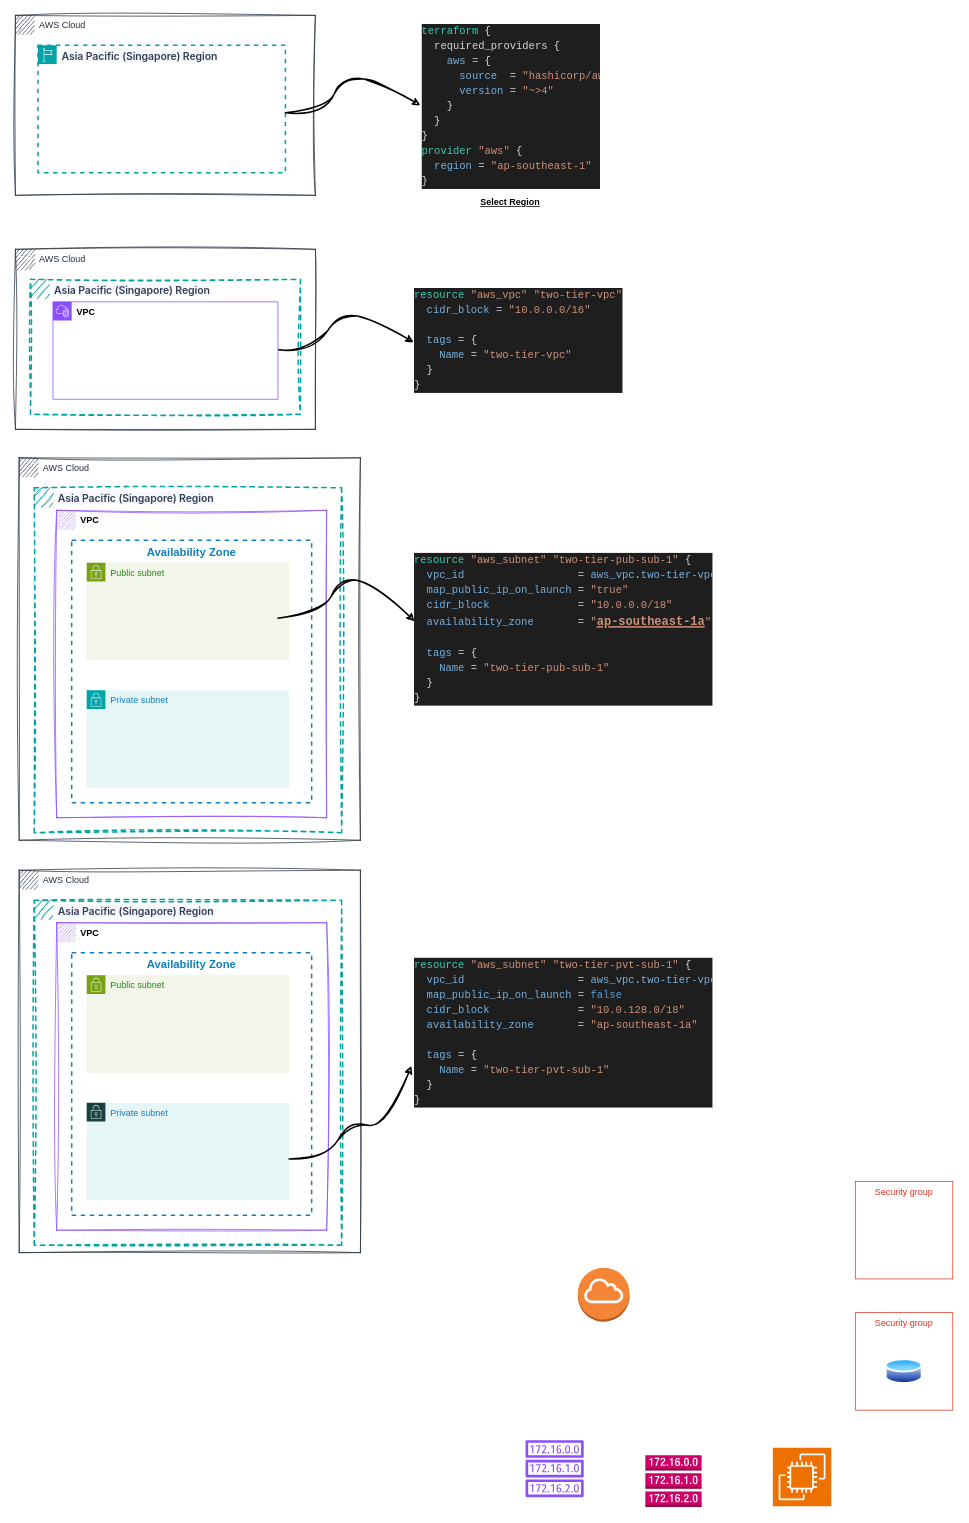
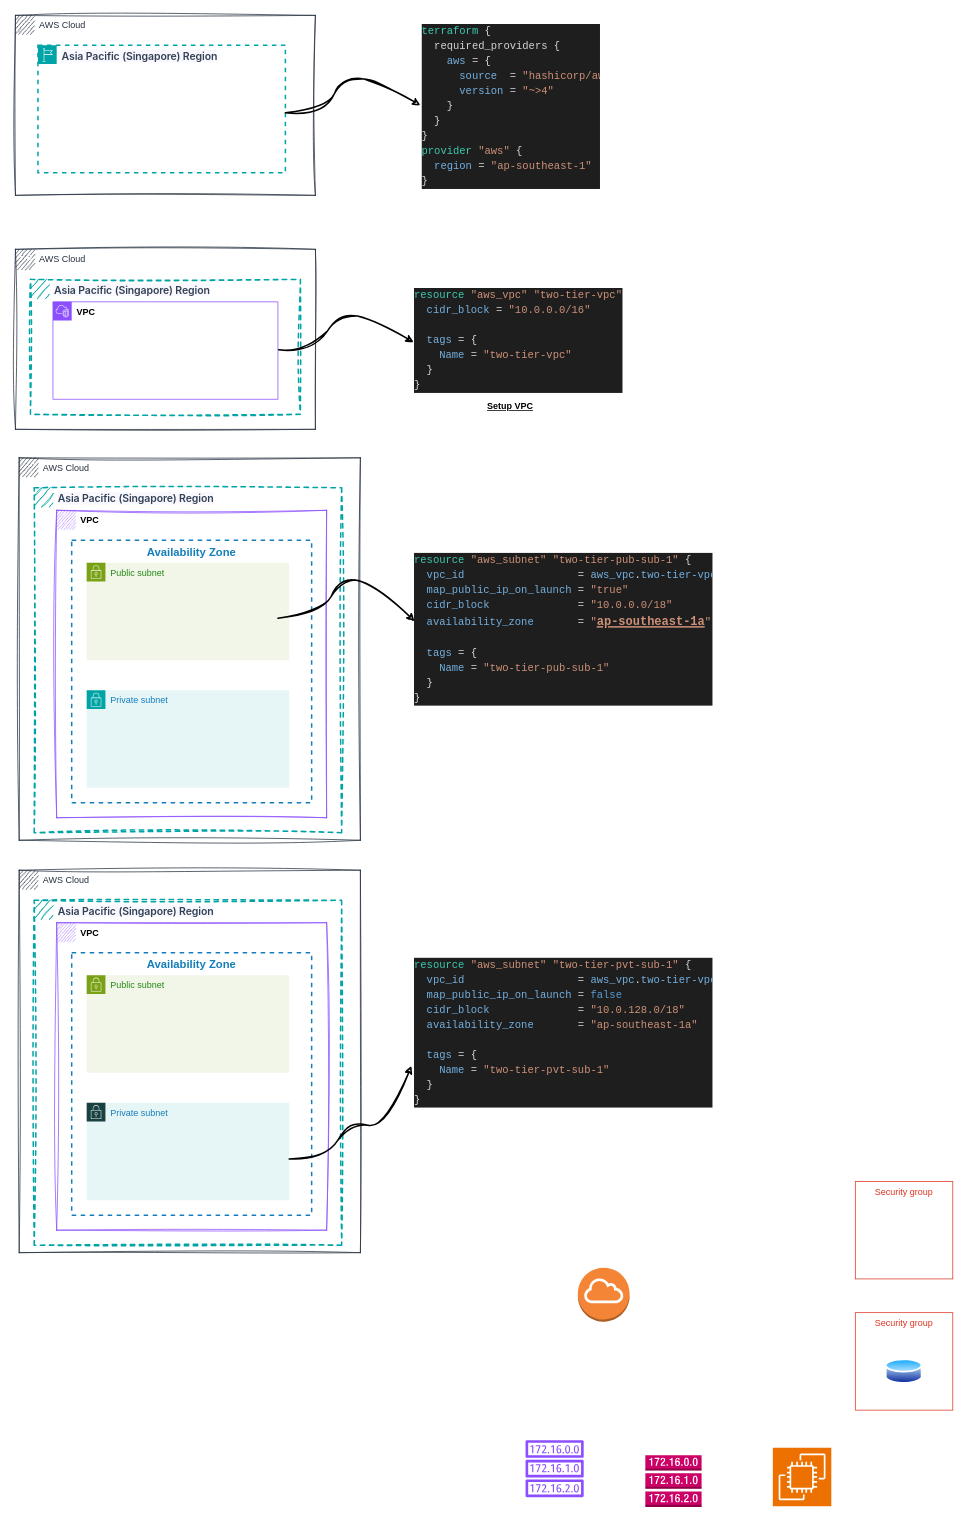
- <mxCell id="6" value="Select Region" style="text;html=1;align=center;verticalAlign=middle;whiteSpace=wrap;rounded=0;fontStyle=5" vertex="1" parent="1"><mxGeometry x="635" y="255" width="90" height="30" as="geometry" /></mxCell>
+ <mxCell id="12" value="Setup VPC" style="text;html=1;align=center;verticalAlign=middle;whiteSpace=wrap;rounded=0;fontStyle=5" vertex="1" parent="1"><mxGeometry x="635" y="527" width="90" height="30" as="geometry" /></mxCell>
